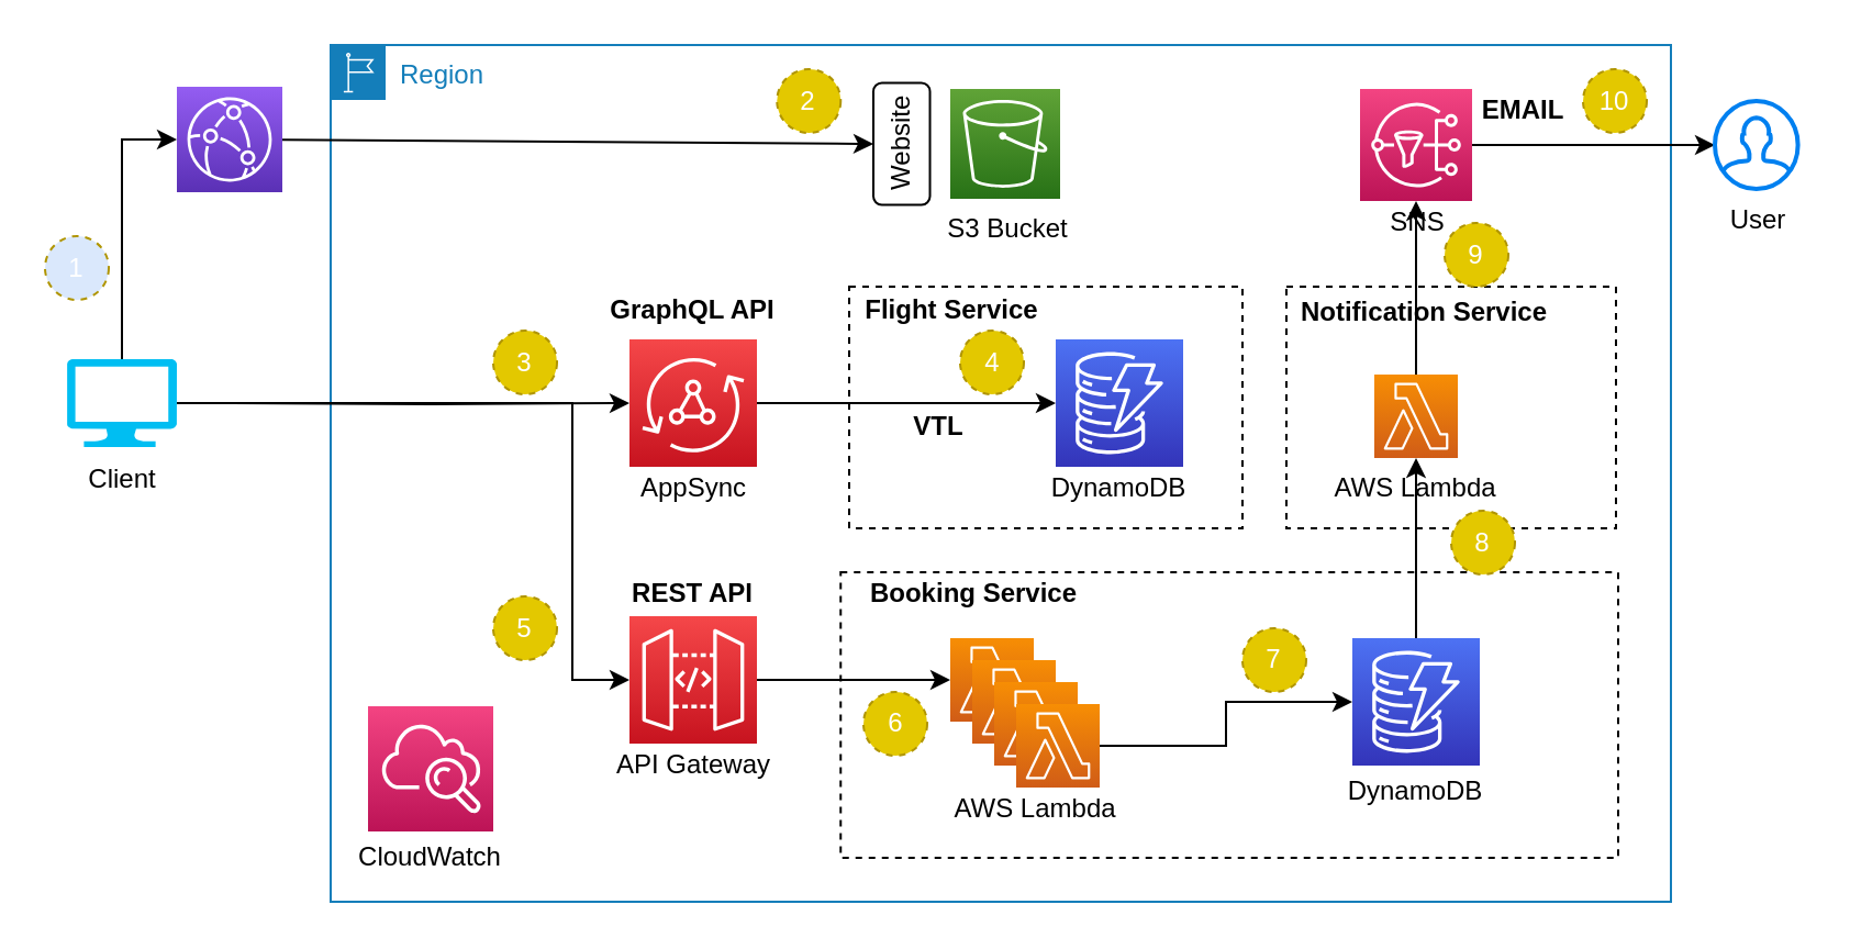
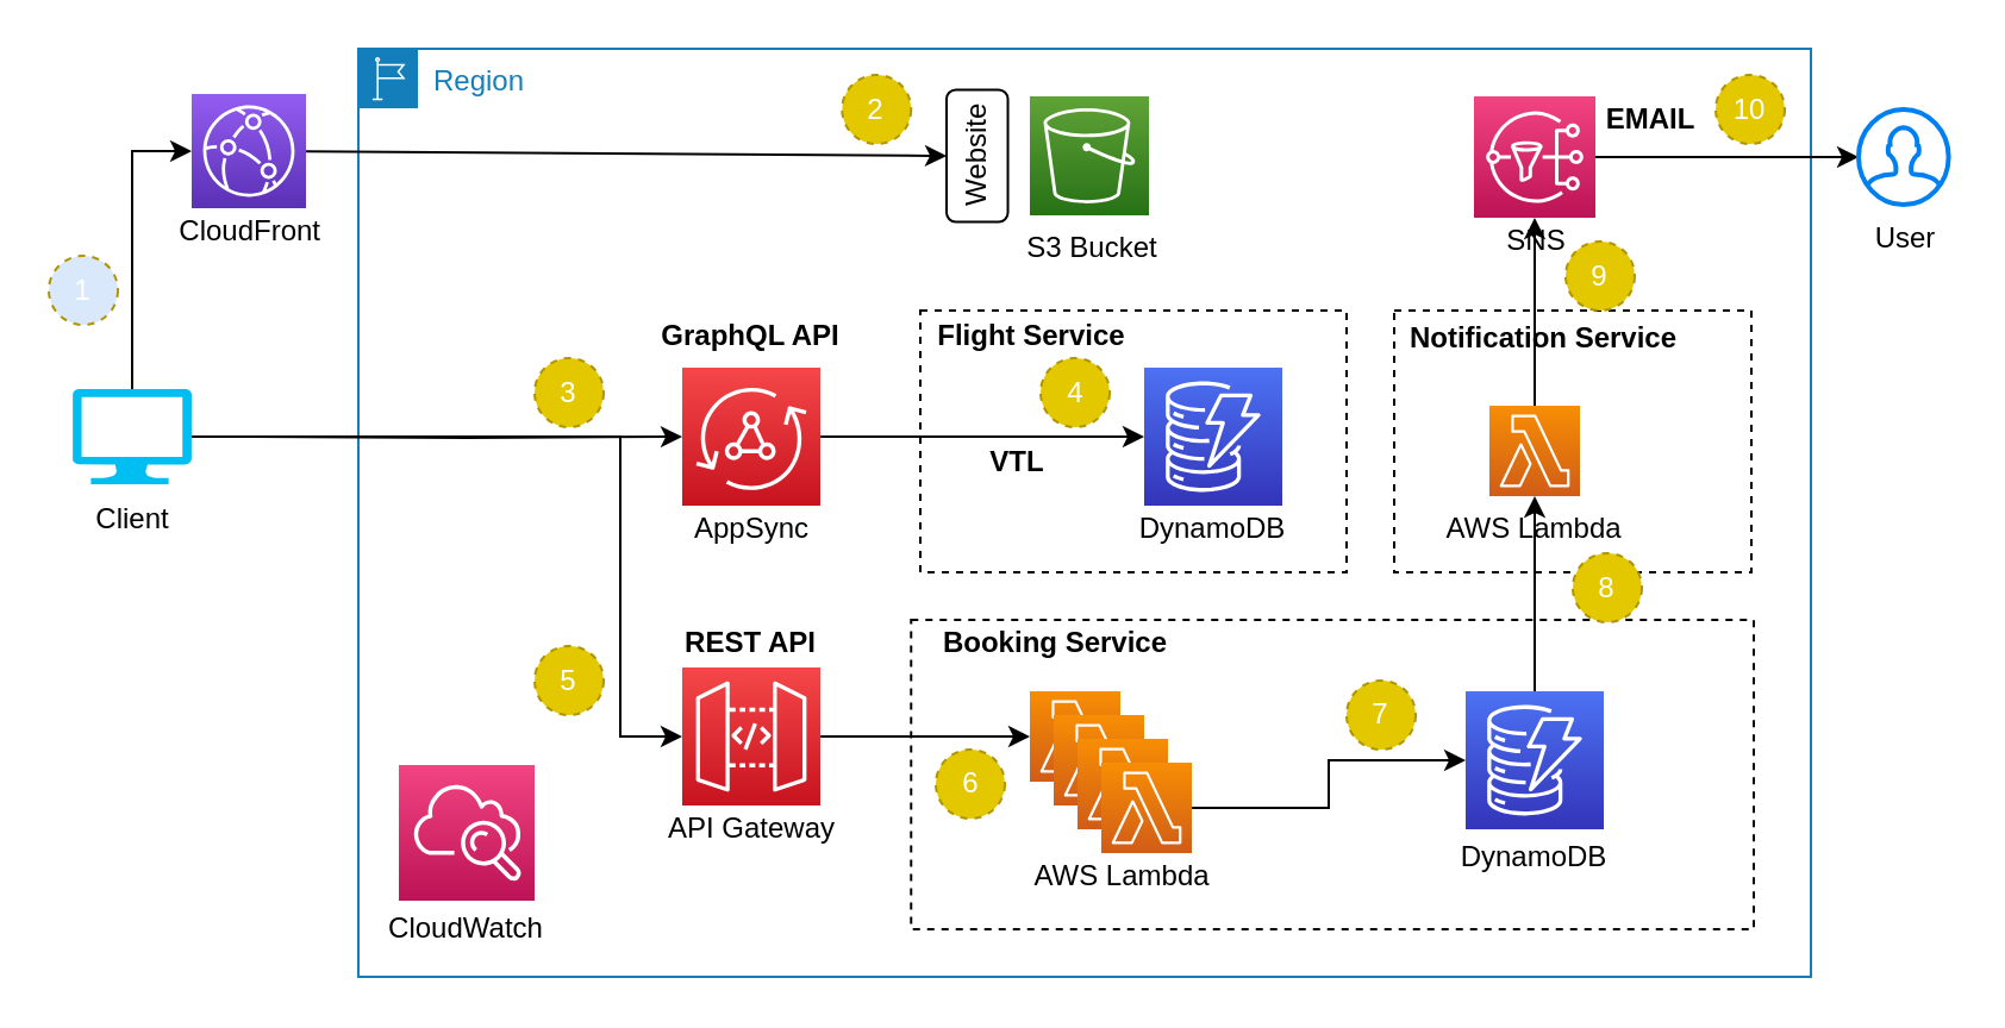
+ <mxCell id="14" value="&amp;nbsp; CloudFront" style="text;html=1;resizable=0;autosize=1;align=center;verticalAlign=middle;points=[];fillColor=none;strokeColor=none;rounded=0;" parent="1" vertex="1"><mxGeometry x="61" y="87" width="80" height="20" as="geometry" /></mxCell>
